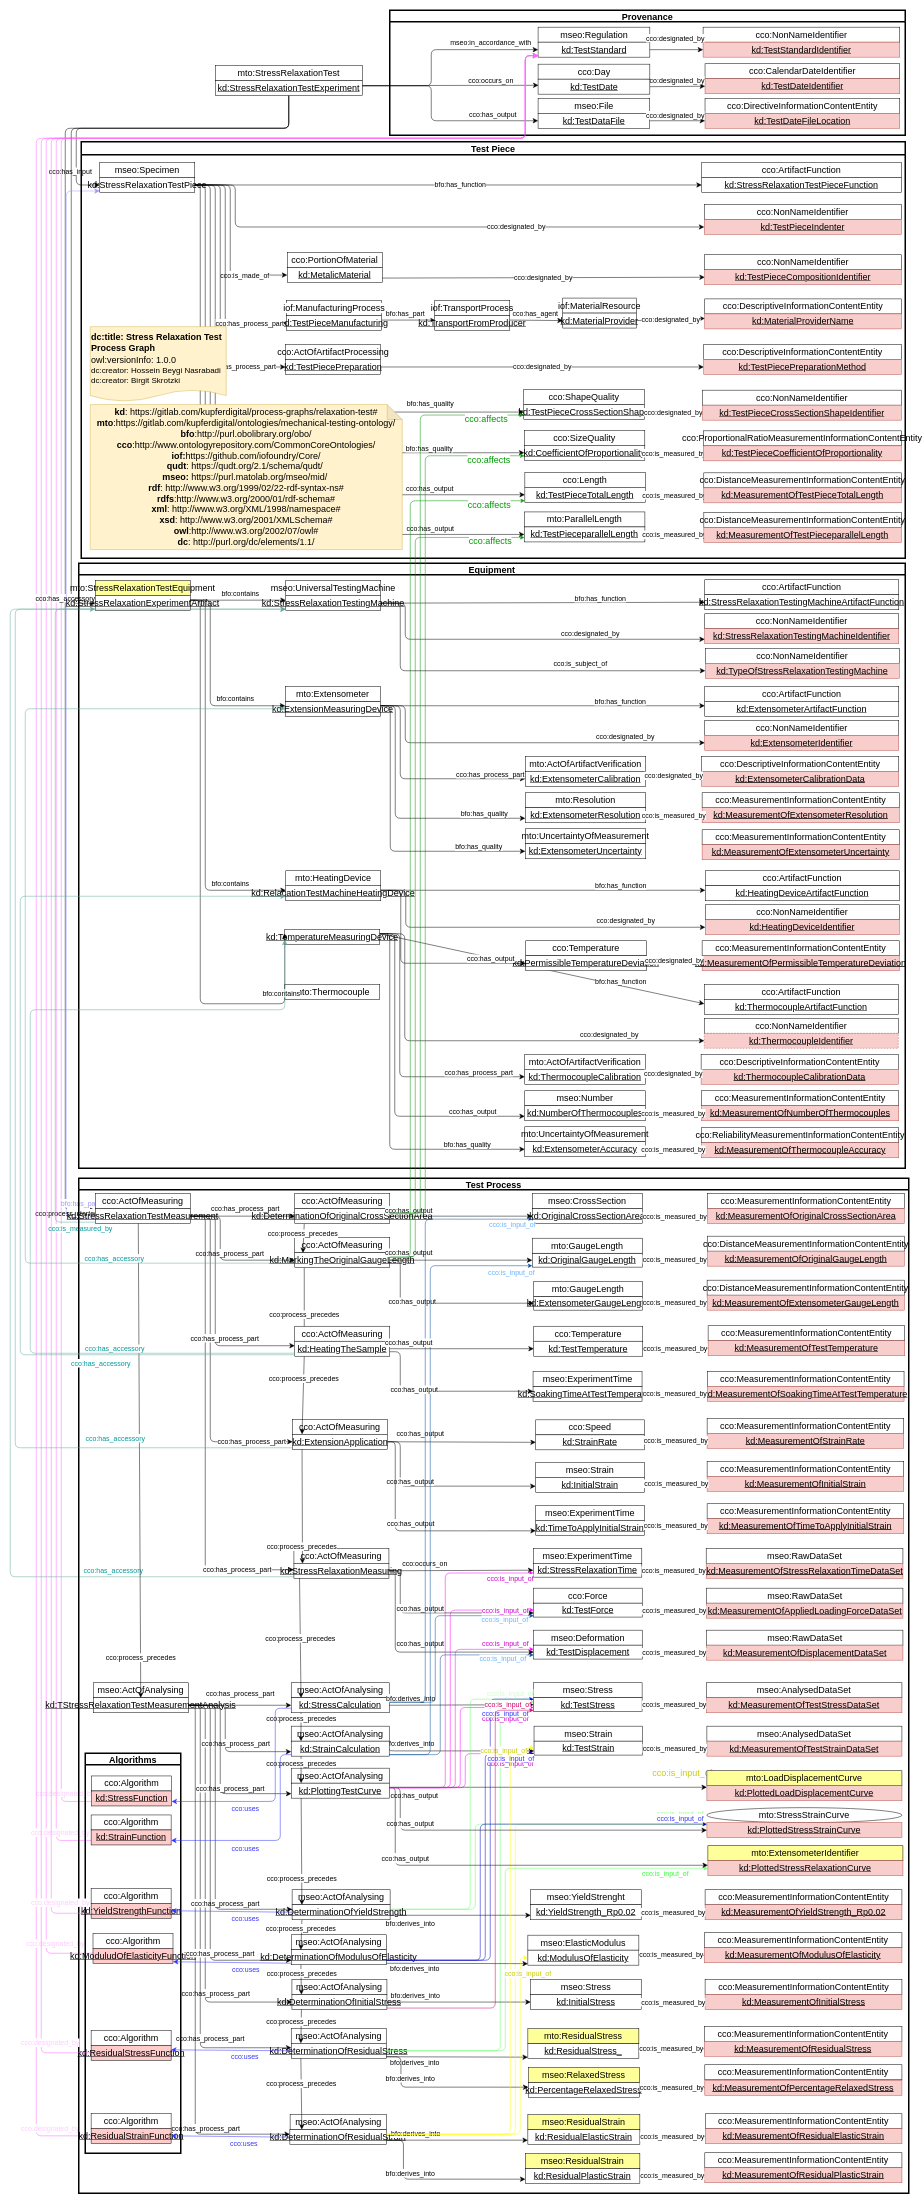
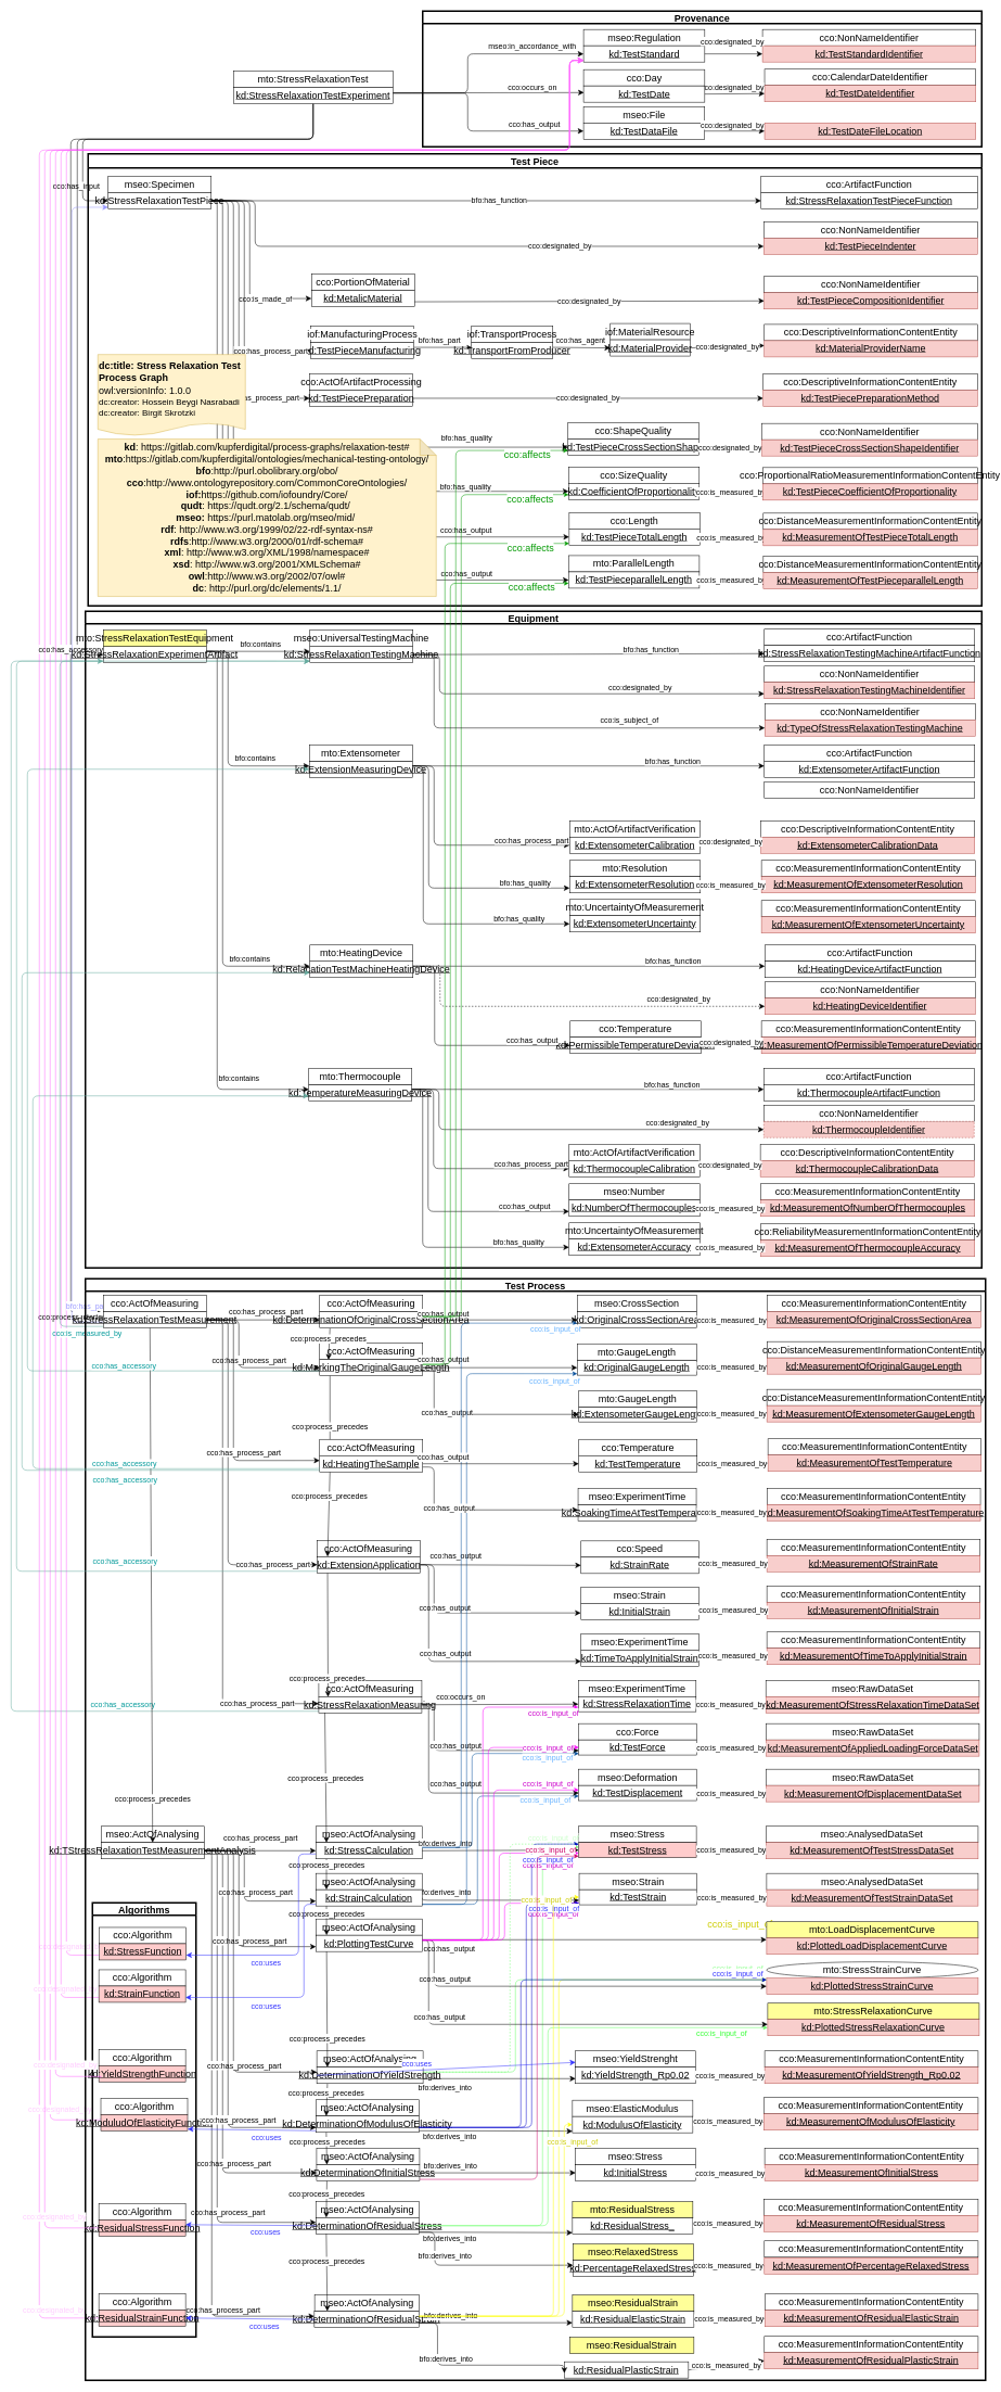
- <mxCell id="30" value="&lt;span style=&quot;font-family: helvetica; background-color: rgb(255, 255, 255); font-size: 18px;&quot;&gt;&lt;font style=&quot;font-size: 18px;&quot;&gt;cco:DirectiveInformationContentEntity&lt;/font&gt;&lt;/span&gt;" style="rounded=0;whiteSpace=wrap;html=1;snapToPoint=1;points=[[0.1,0],[0.2,0],[0.3,0],[0.4,0],[0.5,0],[0.6,0],[0.7,0],[0.8,0],[0.9,0],[0,0.1],[0,0.3],[0,0.5],[0,0.7],[0,0.9],[0.1,1],[0.2,1],[0.3,1],[0.4,1],[0.5,1],[0.6,1],[0.7,1],[0.8,1],[0.9,1],[1,0.1],[1,0.3],[1,0.5],[1,0.7],[1,0.9]];fontFamily=Helvetica;fillColor=#FFFFFF;fontSize=18;" parent="17" vertex="1"><mxGeometry x="630.55" y="176" width="389.45" height="30" as="geometry" /></mxCell>
- <mxCell id="114" value="&lt;span style=&quot;font-family: helvetica; font-size: 14px;&quot;&gt;cco:designated_by&lt;/span&gt;" style="endArrow=classic;html=1;exitX=1;exitY=0.3;exitDx=0;exitDy=0;entryX=0;entryY=0.5;entryDx=0;entryDy=0;endSize=8;fontFamily=Helvetica;edgeStyle=elbowEdgeStyle;fontSize=14;" parent="92" source="101" target="112" edge="1"><mxGeometry x="0.56" y="13" width="50" height="50" relative="1" as="geometry"><mxPoint x="223" y="287.82" as="sourcePoint" /><mxPoint x="1252" y="360" as="targetPoint" /><Array as="points"><mxPoint x="653" y="316" /></Array><mxPoint as="offset" /></mxGeometry></mxCell>
- <mxCell id="112" value="&lt;u style=&quot;font-family: &amp;#34;helvetica&amp;#34; ; font-size: 18px&quot;&gt;kd:ExtensometerIdentifier&lt;/u&gt;" style="rounded=0;whiteSpace=wrap;html=1;snapToPoint=1;points=[[0.1,0],[0.2,0],[0.3,0],[0.4,0],[0.5,0],[0.6,0],[0.7,0],[0.8,0],[0.9,0],[0,0.1],[0,0.3],[0,0.5],[0,0.7],[0,0.9],[0.1,1],[0.2,1],[0.3,1],[0.4,1],[0.5,1],[0.6,1],[0.7,1],[0.8,1],[0.9,1],[1,0.1],[1,0.3],[1,0.5],[1,0.7],[1,0.9]];fillColor=#f8cecc;strokeColor=#b85450;fontSize=18;" parent="92" vertex="1"><mxGeometry x="1252" y="344" width="388" height="30" as="geometry" /></mxCell>
- <mxCell id="154" value="&lt;span style=&quot;font-family: helvetica; font-size: 14px;&quot;&gt;cco:designated_by&lt;/span&gt;" style="endArrow=classic;html=1;exitX=1;exitY=0.3;exitDx=0;exitDy=0;entryX=0;entryY=0.5;entryDx=0;entryDy=0;endSize=8;fontFamily=Helvetica;edgeStyle=elbowEdgeStyle;fontSize=14;" parent="92" source="143" target="152" edge="1"><mxGeometry x="0.56" y="13" width="50" height="50" relative="1" as="geometry"><mxPoint x="-5090" y="5416.82" as="sourcePoint" /><mxPoint x="-4061" y="5489" as="targetPoint" /><Array as="points"><mxPoint x="654" y="685" /></Array><mxPoint as="offset" /></mxGeometry></mxCell>
+ <mxCell id="154" value="&lt;span style=&quot;font-family: helvetica; font-size: 14px;&quot;&gt;cco:designated_by&lt;/span&gt;" style="endArrow=classic;html=1;exitX=1;exitY=0.3;exitDx=0;exitDy=0;entryX=0;entryY=0.5;entryDx=0;entryDy=0;endSize=8;fontFamily=Helvetica;edgeStyle=elbowEdgeStyle;fontSize=14;dashed=1;" parent="92" source="143" target="152" edge="1"><mxGeometry x="0.56" y="13" width="50" height="50" relative="1" as="geometry"><mxPoint x="-5090" y="5416.82" as="sourcePoint" /><mxPoint x="-4061" y="5489" as="targetPoint" /><Array as="points"><mxPoint x="654" y="685" /></Array><mxPoint as="offset" /></mxGeometry></mxCell>
- <mxCell id="117" value="&lt;u style=&quot;font-family: &amp;#34;helvetica&amp;#34; ; font-size: 18px&quot;&gt;kd:TemperatureMeasuringDevice&lt;/u&gt;" style="rounded=0;whiteSpace=wrap;html=1;snapToPoint=1;points=[[0.1,0],[0.2,0],[0.3,0],[0.4,0],[0.5,0],[0.6,0],[0.7,0],[0.8,0],[0.9,0],[0,0.1],[0,0.3],[0,0.5],[0,0.7],[0,0.9],[0.1,1],[0.2,1],[0.3,1],[0.4,1],[0.5,1],[0.6,1],[0.7,1],[0.8,1],[0.9,1],[1,0.1],[1,0.3],[1,0.5],[1,0.7],[1,0.9]];fontFamily=Helvetica;fontSize=18;" parent="92" vertex="1"><mxGeometry x="412" y="732" width="190" height="30" as="geometry" /></mxCell>
+ <mxCell id="117" value="&lt;u style=&quot;font-family: &amp;#34;helvetica&amp;#34; ; font-size: 18px&quot;&gt;kd:TemperatureMeasuringDevice&lt;/u&gt;" style="rounded=0;whiteSpace=wrap;html=1;snapToPoint=1;points=[[0.1,0],[0.2,0],[0.3,0],[0.4,0],[0.5,0],[0.6,0],[0.7,0],[0.8,0],[0.9,0],[0,0.1],[0,0.3],[0,0.5],[0,0.7],[0,0.9],[0.1,1],[0.2,1],[0.3,1],[0.4,1],[0.5,1],[0.6,1],[0.7,1],[0.8,1],[0.9,1],[1,0.1],[1,0.3],[1,0.5],[1,0.7],[1,0.9]];fontFamily=Helvetica;fontSize=18;" parent="92" vertex="1"><mxGeometry x="412" y="872" width="190" height="30" as="geometry" /></mxCell>
- <mxCell id="286" value="&lt;font face=&quot;helvetica&quot; style=&quot;font-size: 18px;&quot;&gt;&lt;u style=&quot;font-size: 18px;&quot;&gt;kd:TestStress&lt;/u&gt;&lt;/font&gt;" style="rounded=0;whiteSpace=wrap;html=1;snapToPoint=1;points=[[0.1,0],[0.2,0],[0.3,0],[0.4,0],[0.5,0],[0.6,0],[0.7,0],[0.8,0],[0.9,0],[0,0.1],[0,0.3],[0,0.5],[0,0.7],[0,0.9],[0.1,1],[0.2,1],[0.3,1],[0.4,1],[0.5,1],[0.6,1],[0.7,1],[0.8,1],[0.9,1],[1,0.1],[1,0.3],[1,0.5],[1,0.7],[1,0.9]];fontSize=18;" parent="163" vertex="1"><mxGeometry x="909.72" y="1039" width="217" height="27.82" as="geometry" /></mxCell>
+ <mxCell id="286" value="&lt;font face=&quot;helvetica&quot; style=&quot;font-size: 18px;&quot;&gt;&lt;u style=&quot;font-size: 18px;&quot;&gt;kd:TestStress&lt;/u&gt;&lt;/font&gt;" style="rounded=0;whiteSpace=wrap;html=1;snapToPoint=1;points=[[0.1,0],[0.2,0],[0.3,0],[0.4,0],[0.5,0],[0.6,0],[0.7,0],[0.8,0],[0.9,0],[0,0.1],[0,0.3],[0,0.5],[0,0.7],[0,0.9],[0.1,1],[0.2,1],[0.3,1],[0.4,1],[0.5,1],[0.6,1],[0.7,1],[0.8,1],[0.9,1],[1,0.1],[1,0.3],[1,0.5],[1,0.7],[1,0.9]];fontSize=18;fillColor=#ffcccc;" parent="163" vertex="1"><mxGeometry x="909.72" y="1039" width="217" height="27.82" as="geometry" /></mxCell>
- <mxCell id="324" value="&lt;span style=&quot;color: rgb(204, 255, 204); font-family: helvetica; font-size: 14px;&quot;&gt;cco:is_input_of&lt;/span&gt;" style="endArrow=none;html=1;endSize=8;fontFamily=Helvetica;exitX=0;exitY=0.1;exitDx=0;exitDy=0;endFill=0;startArrow=classic;startFill=1;strokeColor=#66FF66;edgeStyle=orthogonalEdgeStyle;entryX=1;entryY=0.3;entryDx=0;entryDy=0;fontSize=14;" parent="163" source="286" target="357" edge="1"><mxGeometry x="-0.868" y="-12" width="50" height="50" relative="1" as="geometry"><mxPoint x="1369.3" y="1190.82" as="sourcePoint" /><mxPoint x="632.72" y="1452" as="targetPoint" /><mxPoint as="offset" /><Array as="points"><mxPoint x="783" y="1042" /><mxPoint x="783" y="1462" /></Array></mxGeometry></mxCell>
+ <mxCell id="324" value="&lt;span style=&quot;color: rgb(204, 255, 204); font-family: helvetica; font-size: 14px;&quot;&gt;cco:is_input_of&lt;/span&gt;" style="endArrow=none;html=1;endSize=8;fontFamily=Helvetica;exitX=0;exitY=0.1;exitDx=0;exitDy=0;endFill=0;startArrow=classic;startFill=1;strokeColor=#66FF66;edgeStyle=orthogonalEdgeStyle;entryX=1;entryY=0.3;entryDx=0;entryDy=0;fontSize=14;dashed=1;" parent="163" source="286" target="357" edge="1"><mxGeometry x="-0.868" y="-12" width="50" height="50" relative="1" as="geometry"><mxPoint x="1369.3" y="1190.82" as="sourcePoint" /><mxPoint x="632.72" y="1452" as="targetPoint" /><mxPoint as="offset" /><Array as="points"><mxPoint x="783" y="1042" /><mxPoint x="783" y="1462" /></Array></mxGeometry></mxCell>
- <mxCell id="375" value="mto:ExtensometerIdentifier" style="rounded=0;whiteSpace=wrap;html=1;snapToPoint=1;points=[[0.1,0],[0.2,0],[0.3,0],[0.4,0],[0.5,0],[0.6,0],[0.7,0],[0.8,0],[0.9,0],[0,0.1],[0,0.3],[0,0.5],[0,0.7],[0,0.9],[0.1,1],[0.2,1],[0.3,1],[0.4,1],[0.5,1],[0.6,1],[0.7,1],[0.8,1],[0.9,1],[1,0.1],[1,0.3],[1,0.5],[1,0.7],[1,0.9]];fontFamily=Helvetica;fontSize=18;fillColor=#FFFF99;" parent="163" vertex="1"><mxGeometry x="1258.3" y="1335" width="390.06" height="30" as="geometry" /></mxCell>
+ <mxCell id="375" value="mto:StressRelaxationCurve" style="rounded=0;whiteSpace=wrap;html=1;snapToPoint=1;points=[[0.1,0],[0.2,0],[0.3,0],[0.4,0],[0.5,0],[0.6,0],[0.7,0],[0.8,0],[0.9,0],[0,0.1],[0,0.3],[0,0.5],[0,0.7],[0,0.9],[0.1,1],[0.2,1],[0.3,1],[0.4,1],[0.5,1],[0.6,1],[0.7,1],[0.8,1],[0.9,1],[1,0.1],[1,0.3],[1,0.5],[1,0.7],[1,0.9]];fontFamily=Helvetica;fontSize=18;fillColor=#FFFF99;" parent="163" vertex="1"><mxGeometry x="1258.3" y="1335" width="390.06" height="30" as="geometry" /></mxCell>
- <mxCell id="377" value="&lt;span style=&quot;font-family: helvetica; font-size: 14px;&quot;&gt;cco:uses&lt;/span&gt;" style="endArrow=classic;html=1;exitX=0;exitY=0.5;exitDx=0;exitDy=0;entryX=1;entryY=0.5;entryDx=0;entryDy=0;endSize=8;fontFamily=Helvetica;fontSize=14;strokeColor=#3333FF;fontColor=#3333FF;" parent="163" source="357" target="247" edge="1"><mxGeometry x="-0.227" y="13" width="50" height="50" relative="1" as="geometry"><mxPoint x="434.96" y="1070" as="sourcePoint" /><mxPoint x="195.75" y="1256.41" as="targetPoint" /><mxPoint as="offset" /></mxGeometry></mxCell>
+ <mxCell id="377" value="&lt;span style=&quot;font-family: helvetica; font-size: 14px;&quot;&gt;cco:uses&lt;/span&gt;" style="endArrow=classic;html=1;exitX=0;exitY=0.5;exitDx=0;exitDy=0;endSize=8;fontFamily=Helvetica;fontSize=14;strokeColor=#3333FF;fontColor=#3333FF;" parent="163" source="357" target="306" edge="1"><mxGeometry x="-0.227" y="13" width="50" height="50" relative="1" as="geometry"><mxPoint x="434.96" y="1070" as="sourcePoint" /><mxPoint x="195.75" y="1256.41" as="targetPoint" /><mxPoint as="offset" /></mxGeometry></mxCell>
- <mxCell id="230" value="&lt;u style=&quot;font-family: &amp;#34;helvetica&amp;#34;&quot;&gt;kd:ResidualPlasticStrain&lt;/u&gt;&lt;span style=&quot;font-family: &amp;#34;helvetica&amp;#34; ; font-size: 18px&quot;&gt;&lt;u style=&quot;font-size: 18px&quot;&gt;&lt;br style=&quot;font-size: 18px&quot;&gt;&lt;/u&gt;&lt;/span&gt;" style="rounded=0;whiteSpace=wrap;html=1;snapToPoint=1;points=[[0.1,0],[0.2,0],[0.3,0],[0.4,0],[0.5,0],[0.6,0],[0.7,0],[0.8,0],[0.9,0],[0,0.1],[0,0.3],[0,0.5],[0,0.7],[0,0.9],[0.1,1],[0.2,1],[0.3,1],[0.4,1],[0.5,1],[0.6,1],[0.7,1],[0.8,1],[0.9,1],[1,0.1],[1,0.3],[1,0.5],[1,0.7],[1,0.9]];strokeWidth=1;strokeColor=#000000;fillColor=#FFFFFF;fontSize=18;" parent="163" vertex="1"><mxGeometry x="893.22" y="1980.82" width="229" height="30" as="geometry" /></mxCell>
+ <mxCell id="230" value="&lt;u style=&quot;font-family: &amp;#34;helvetica&amp;#34;&quot;&gt;kd:ResidualPlasticStrain&lt;/u&gt;&lt;span style=&quot;font-family: &amp;#34;helvetica&amp;#34; ; font-size: 18px&quot;&gt;&lt;u style=&quot;font-size: 18px&quot;&gt;&lt;br style=&quot;font-size: 18px&quot;&gt;&lt;/u&gt;&lt;/span&gt;" style="rounded=0;whiteSpace=wrap;html=1;snapToPoint=1;points=[[0.1,0],[0.2,0],[0.3,0],[0.4,0],[0.5,0],[0.6,0],[0.7,0],[0.8,0],[0.9,0],[0,0.1],[0,0.3],[0,0.5],[0,0.7],[0,0.9],[0.1,1],[0.2,1],[0.3,1],[0.4,1],[0.5,1],[0.6,1],[0.7,1],[0.8,1],[0.9,1],[1,0.1],[1,0.3],[1,0.5],[1,0.7],[1,0.9]];strokeWidth=1;strokeColor=#000000;fillColor=#FFFFFF;fontSize=18;" parent="163" vertex="1"><mxGeometry x="883.22" y="1995.82" width="229" height="30" as="geometry" /></mxCell>
